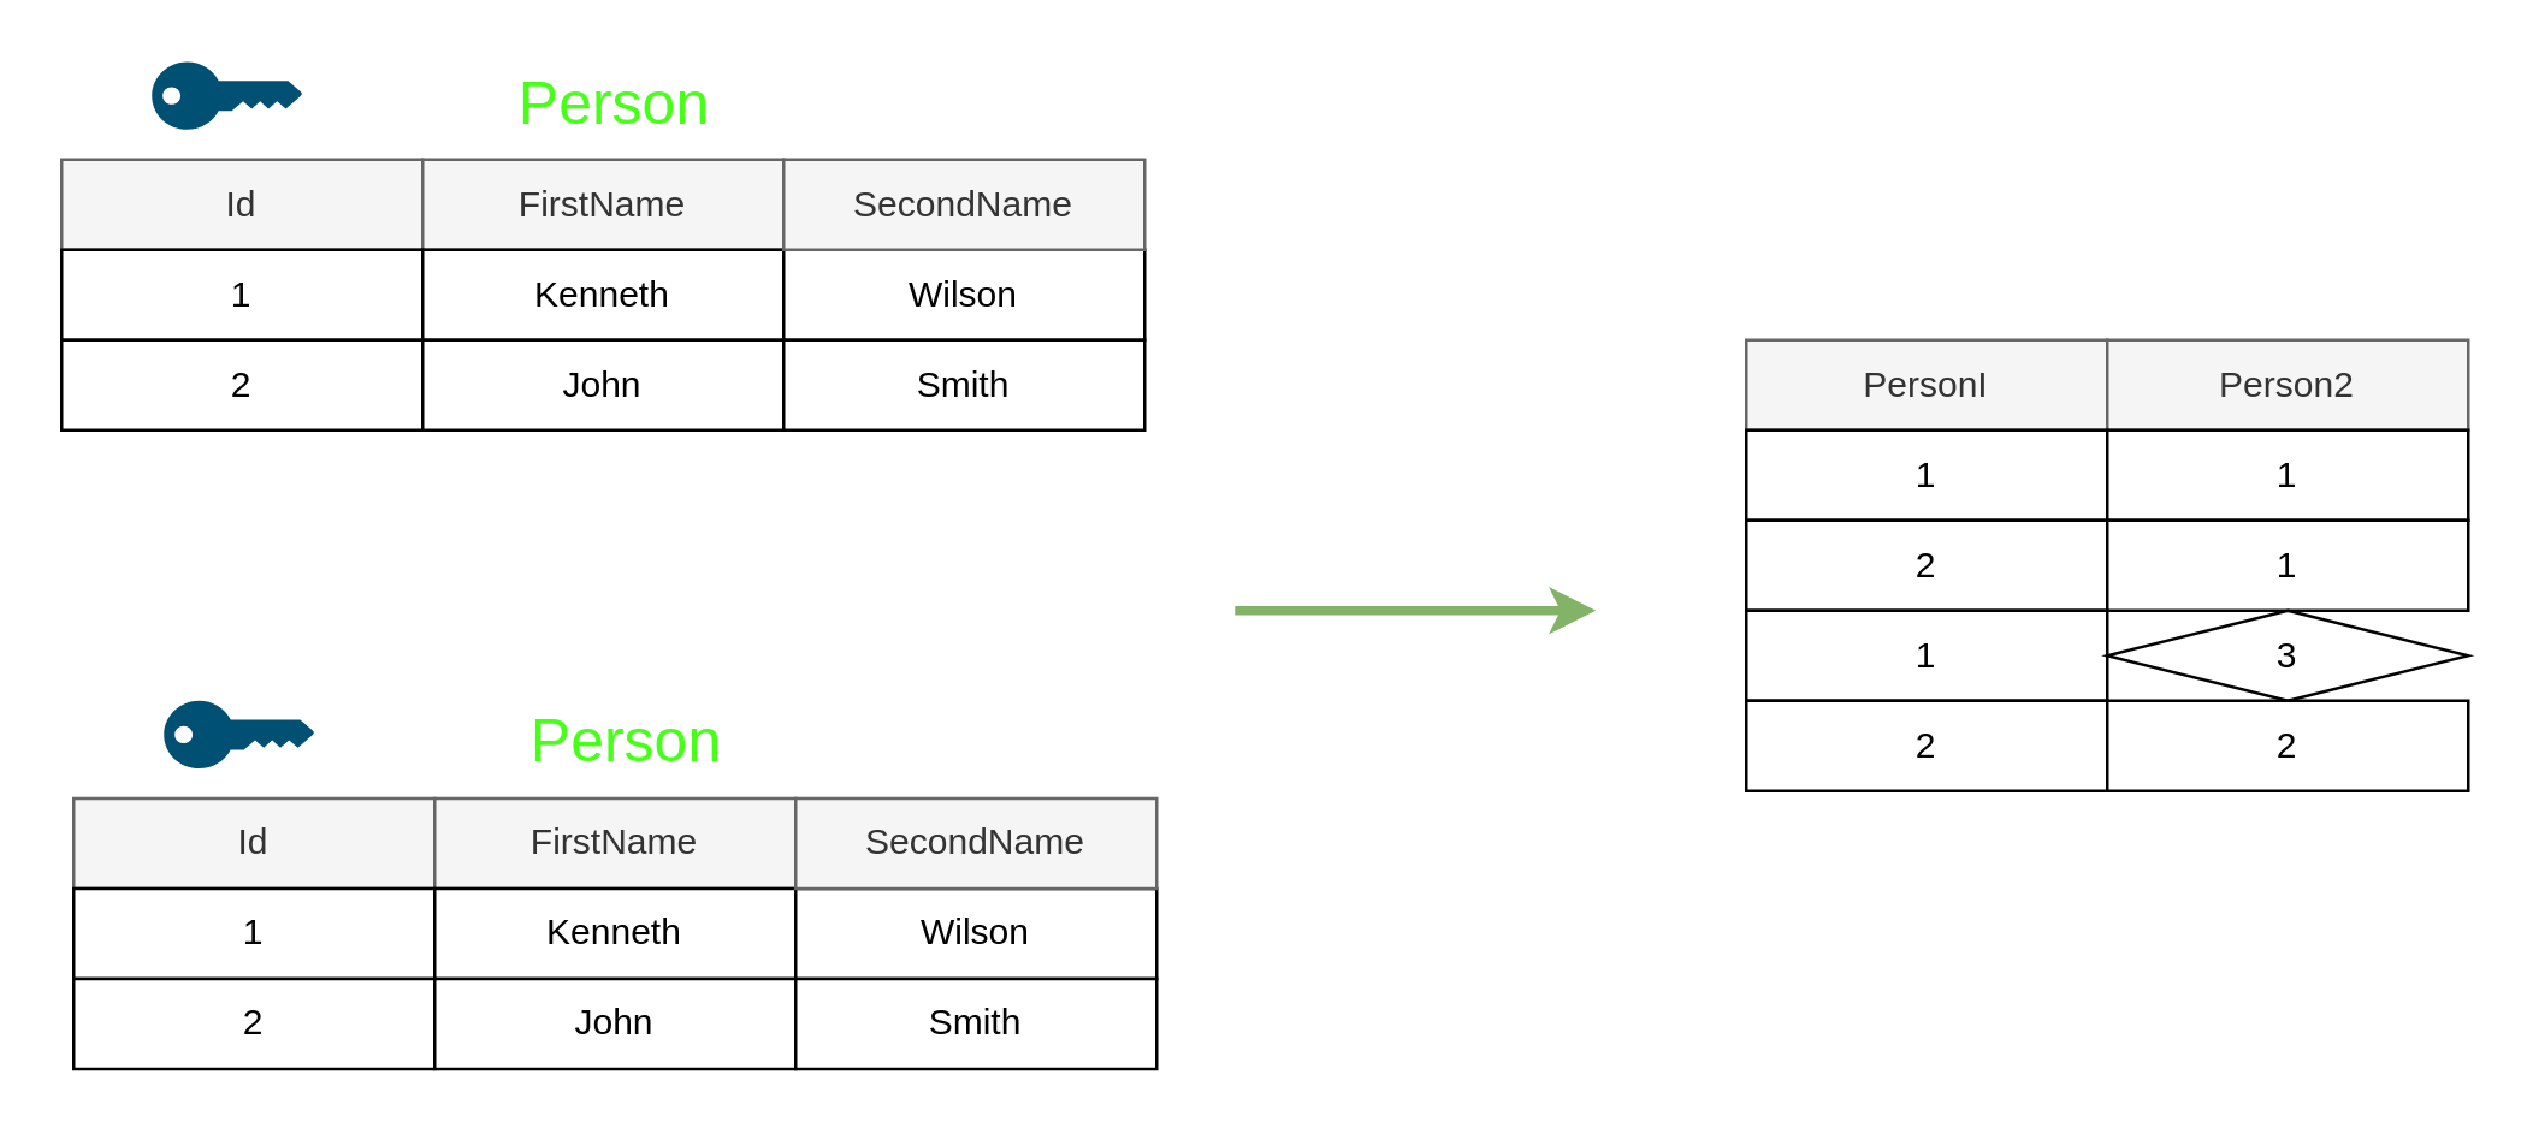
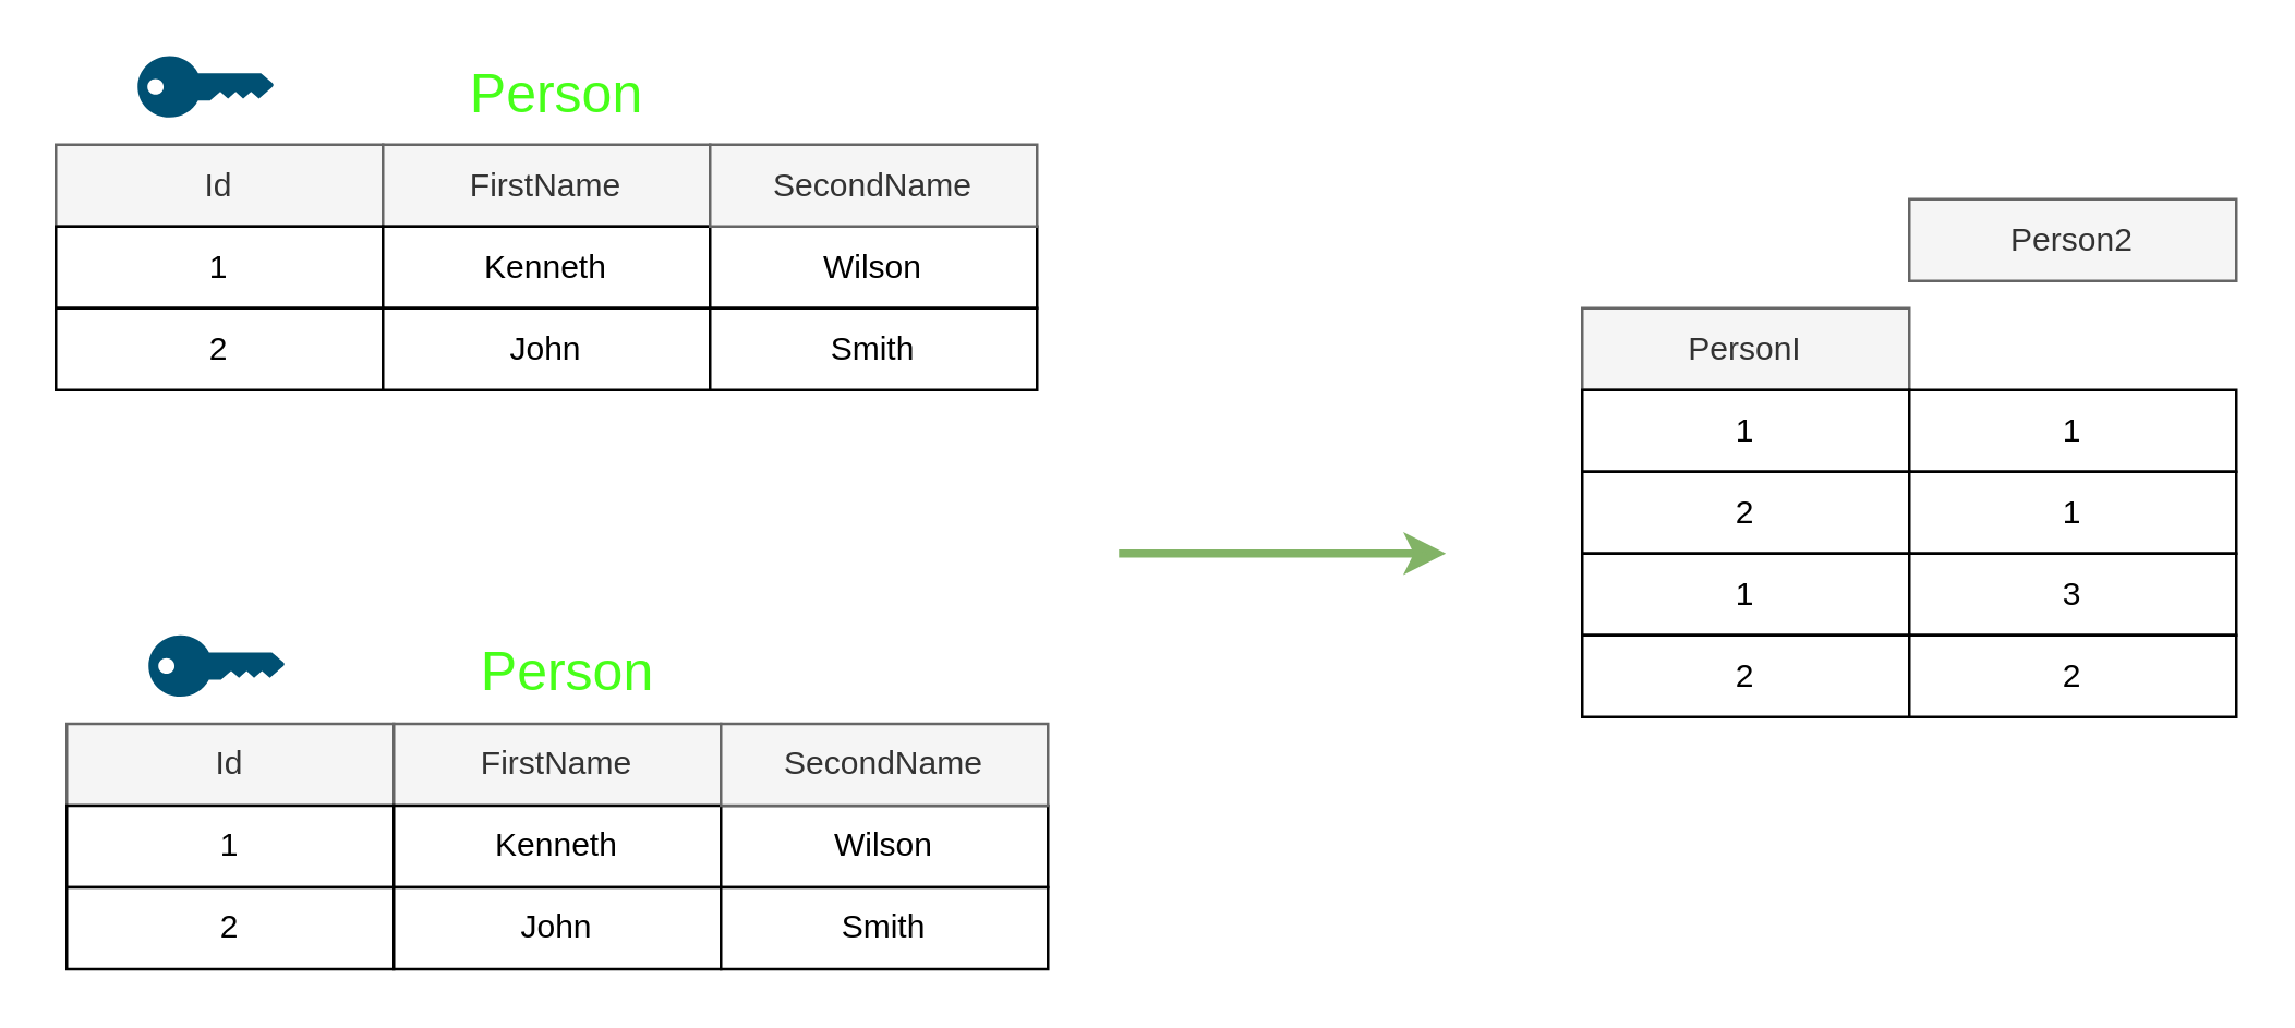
- <mxCell id="3" value="Person2" style="rounded=0;whiteSpace=wrap;html=1;fillColor=#f5f5f5;strokeColor=#666666;fontColor=#333333;" vertex="1" parent="1"><mxGeometry x="700" y="112.5" width="120" height="30" as="geometry" /></mxCell>
+ <mxCell id="3" value="Person2" style="rounded=0;whiteSpace=wrap;html=1;fillColor=#f5f5f5;strokeColor=#666666;fontColor=#333333;" vertex="1" parent="1"><mxGeometry x="700" y="72.5" width="120" height="30" as="geometry" /></mxCell>
- <mxCell id="21" value="3" style="rhombus;whiteSpace=wrap;html=1;" vertex="1" parent="1"><mxGeometry x="700" y="202.5" width="120" height="30" as="geometry" /></mxCell>
+ <mxCell id="21" value="3" style="rounded=0;whiteSpace=wrap;html=1;" vertex="1" parent="1"><mxGeometry x="700" y="202.5" width="120" height="30" as="geometry" /></mxCell>
